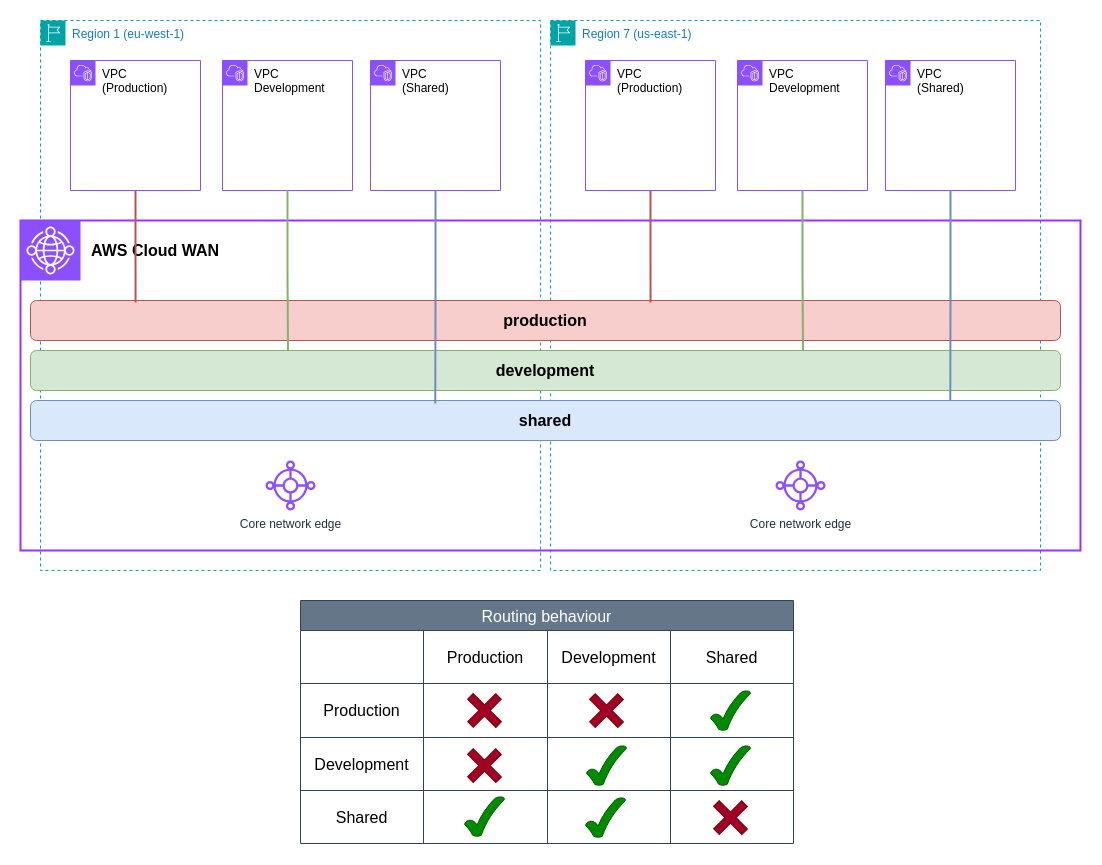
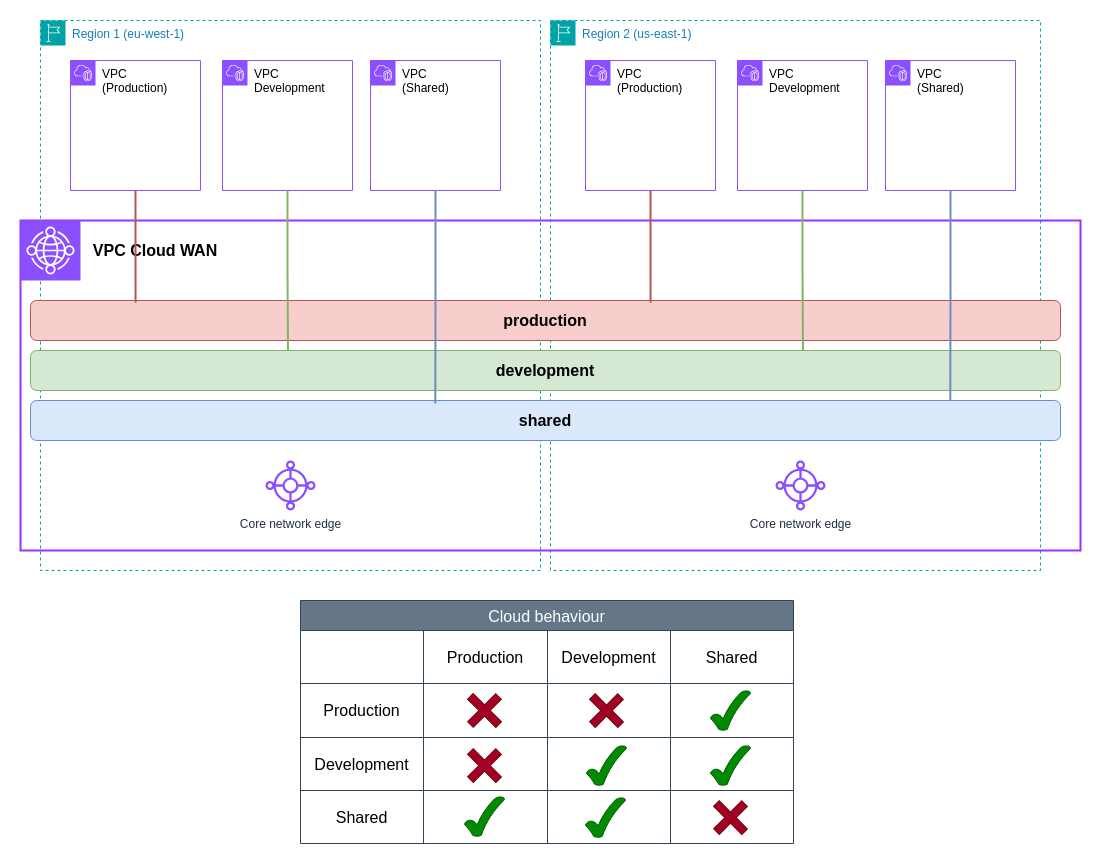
- <mxCell id="6" value="Region 7 (us-east-1)" style="points=[[0,0],[0.25,0],[0.5,0],[0.75,0],[1,0],[1,0.25],[1,0.5],[1,0.75],[1,1],[0.75,1],[0.5,1],[0.25,1],[0,1],[0,0.75],[0,0.5],[0,0.25]];outlineConnect=0;gradientColor=none;html=1;whiteSpace=wrap;fontSize=12;fontStyle=0;container=1;pointerEvents=0;collapsible=0;recursiveResize=0;shape=mxgraph.aws4.group;grIcon=mxgraph.aws4.group_region;strokeColor=#00A4A6;fillColor=none;verticalAlign=top;align=left;spacingLeft=30;fontColor=#147EBA;dashed=1;" parent="1" vertex="1"><mxGeometry x="550" y="20" width="490" height="550" as="geometry" /></mxCell>
+ <mxCell id="6" value="Region 2 (us-east-1)" style="points=[[0,0],[0.25,0],[0.5,0],[0.75,0],[1,0],[1,0.25],[1,0.5],[1,0.75],[1,1],[0.75,1],[0.5,1],[0.25,1],[0,1],[0,0.75],[0,0.5],[0,0.25]];outlineConnect=0;gradientColor=none;html=1;whiteSpace=wrap;fontSize=12;fontStyle=0;container=1;pointerEvents=0;collapsible=0;recursiveResize=0;shape=mxgraph.aws4.group;grIcon=mxgraph.aws4.group_region;strokeColor=#00A4A6;fillColor=none;verticalAlign=top;align=left;spacingLeft=30;fontColor=#147EBA;dashed=1;" parent="1" vertex="1"><mxGeometry x="550" y="20" width="490" height="550" as="geometry" /></mxCell>
- <mxCell id="12" value="&lt;font style=&quot;font-size: 16px;&quot;&gt;&lt;b&gt;AWS Cloud WAN&lt;/b&gt;&lt;/font&gt;" style="text;html=1;align=center;verticalAlign=middle;whiteSpace=wrap;rounded=0;" parent="6" vertex="1"><mxGeometry x="-480" y="215" width="170" height="30" as="geometry" /></mxCell>
+ <mxCell id="12" value="&lt;font style=&quot;font-size: 16px;&quot;&gt;&lt;b&gt;VPC Cloud WAN&lt;/b&gt;&lt;/font&gt;" style="text;html=1;align=center;verticalAlign=middle;whiteSpace=wrap;rounded=0;" parent="6" vertex="1"><mxGeometry x="-480" y="215" width="170" height="30" as="geometry" /></mxCell>
- <mxCell id="24" value="Routing behaviour" style="shape=table;startSize=30;container=1;collapsible=0;childLayout=tableLayout;strokeColor=#314354;fontSize=16;fillColor=#647687;fontColor=#ffffff;" parent="1" vertex="1"><mxGeometry x="300" y="600" width="493" height="243" as="geometry" /></mxCell>
+ <mxCell id="24" value="Cloud behaviour" style="shape=table;startSize=30;container=1;collapsible=0;childLayout=tableLayout;strokeColor=#314354;fontSize=16;fillColor=#647687;fontColor=#ffffff;" parent="1" vertex="1"><mxGeometry x="300" y="600" width="493" height="243" as="geometry" /></mxCell>
